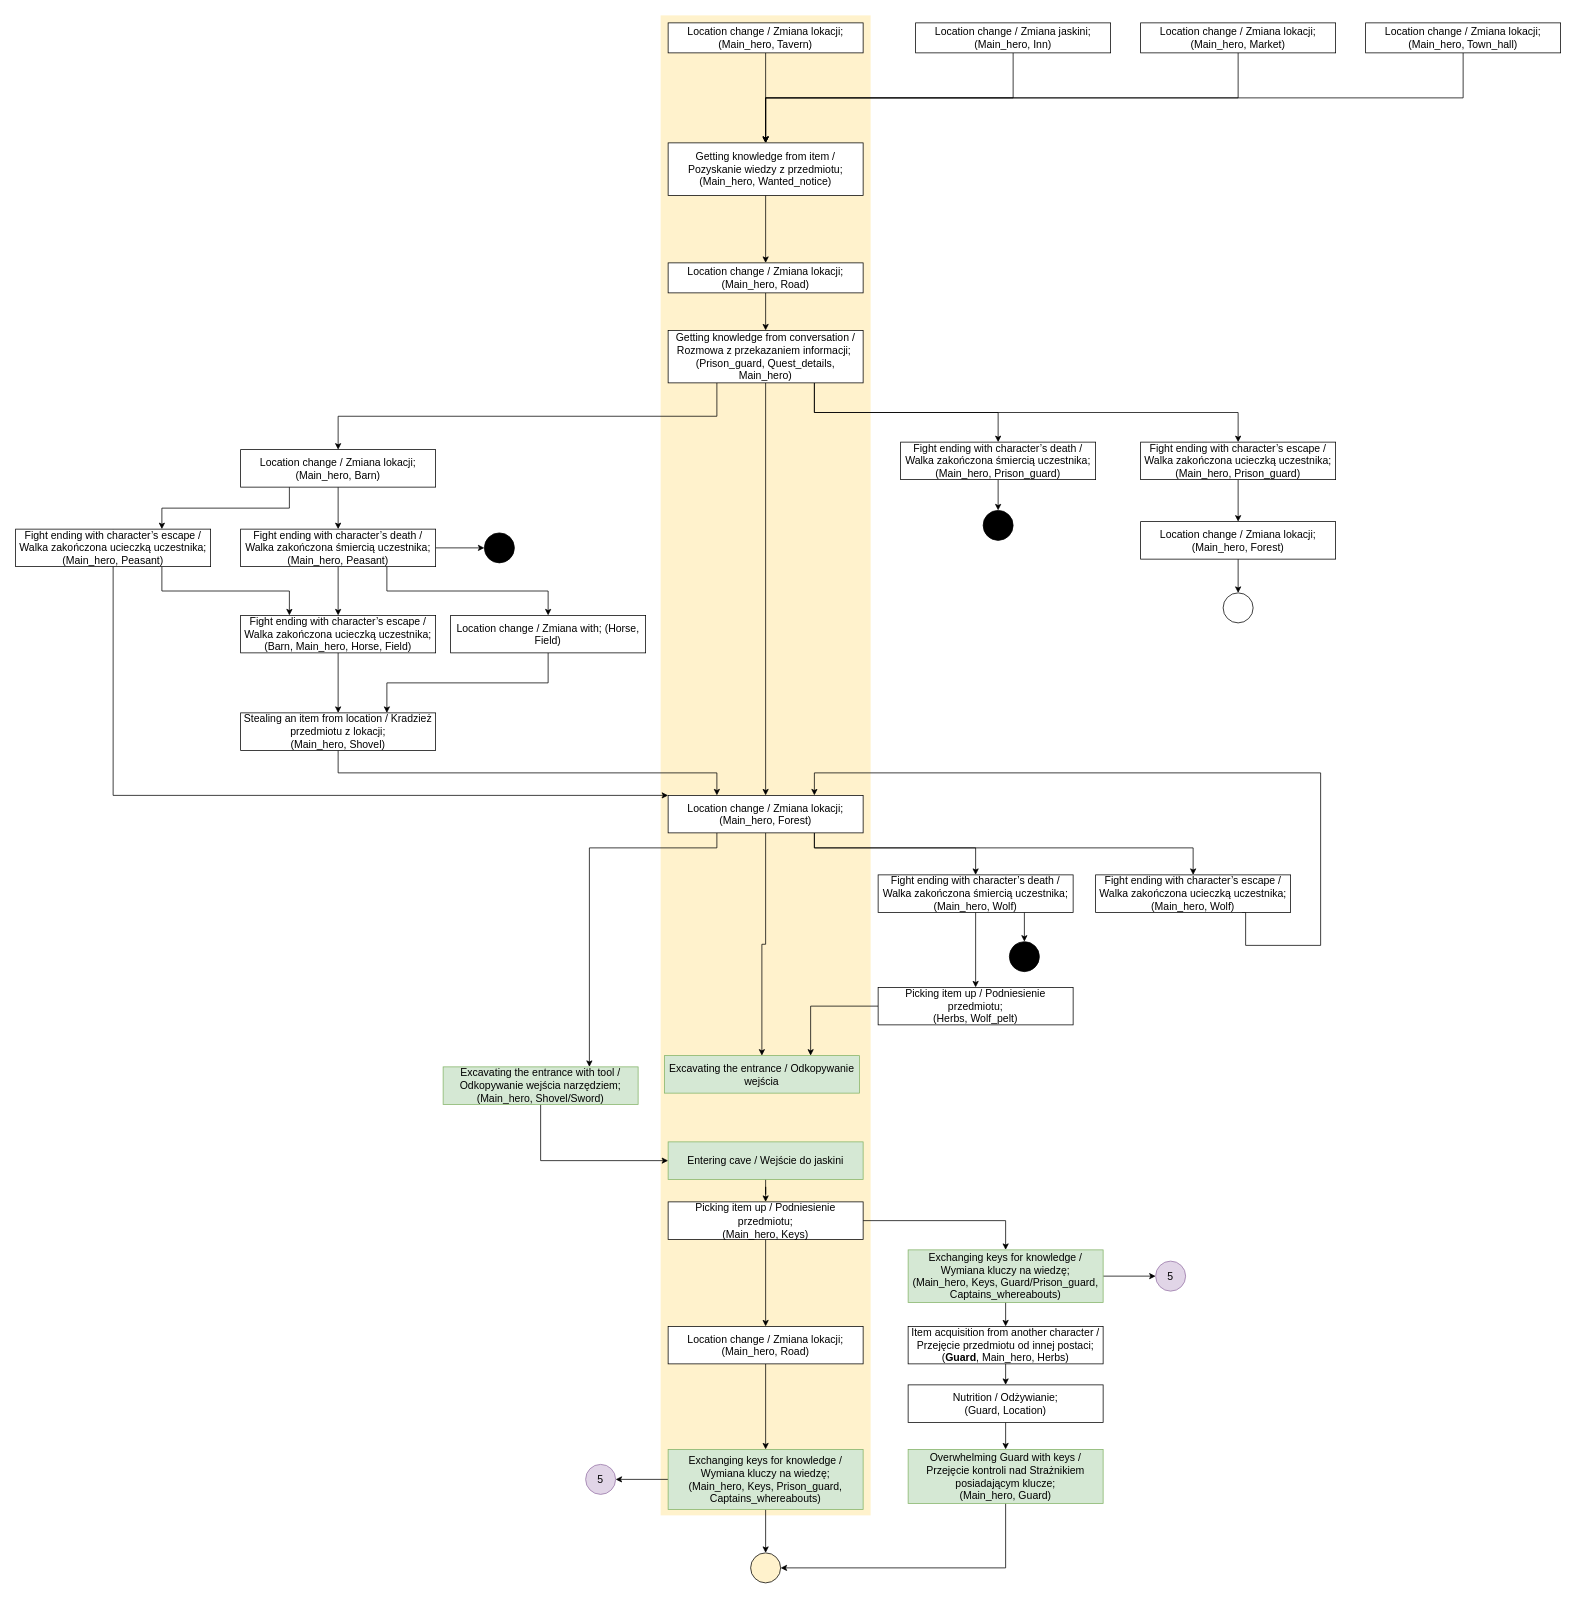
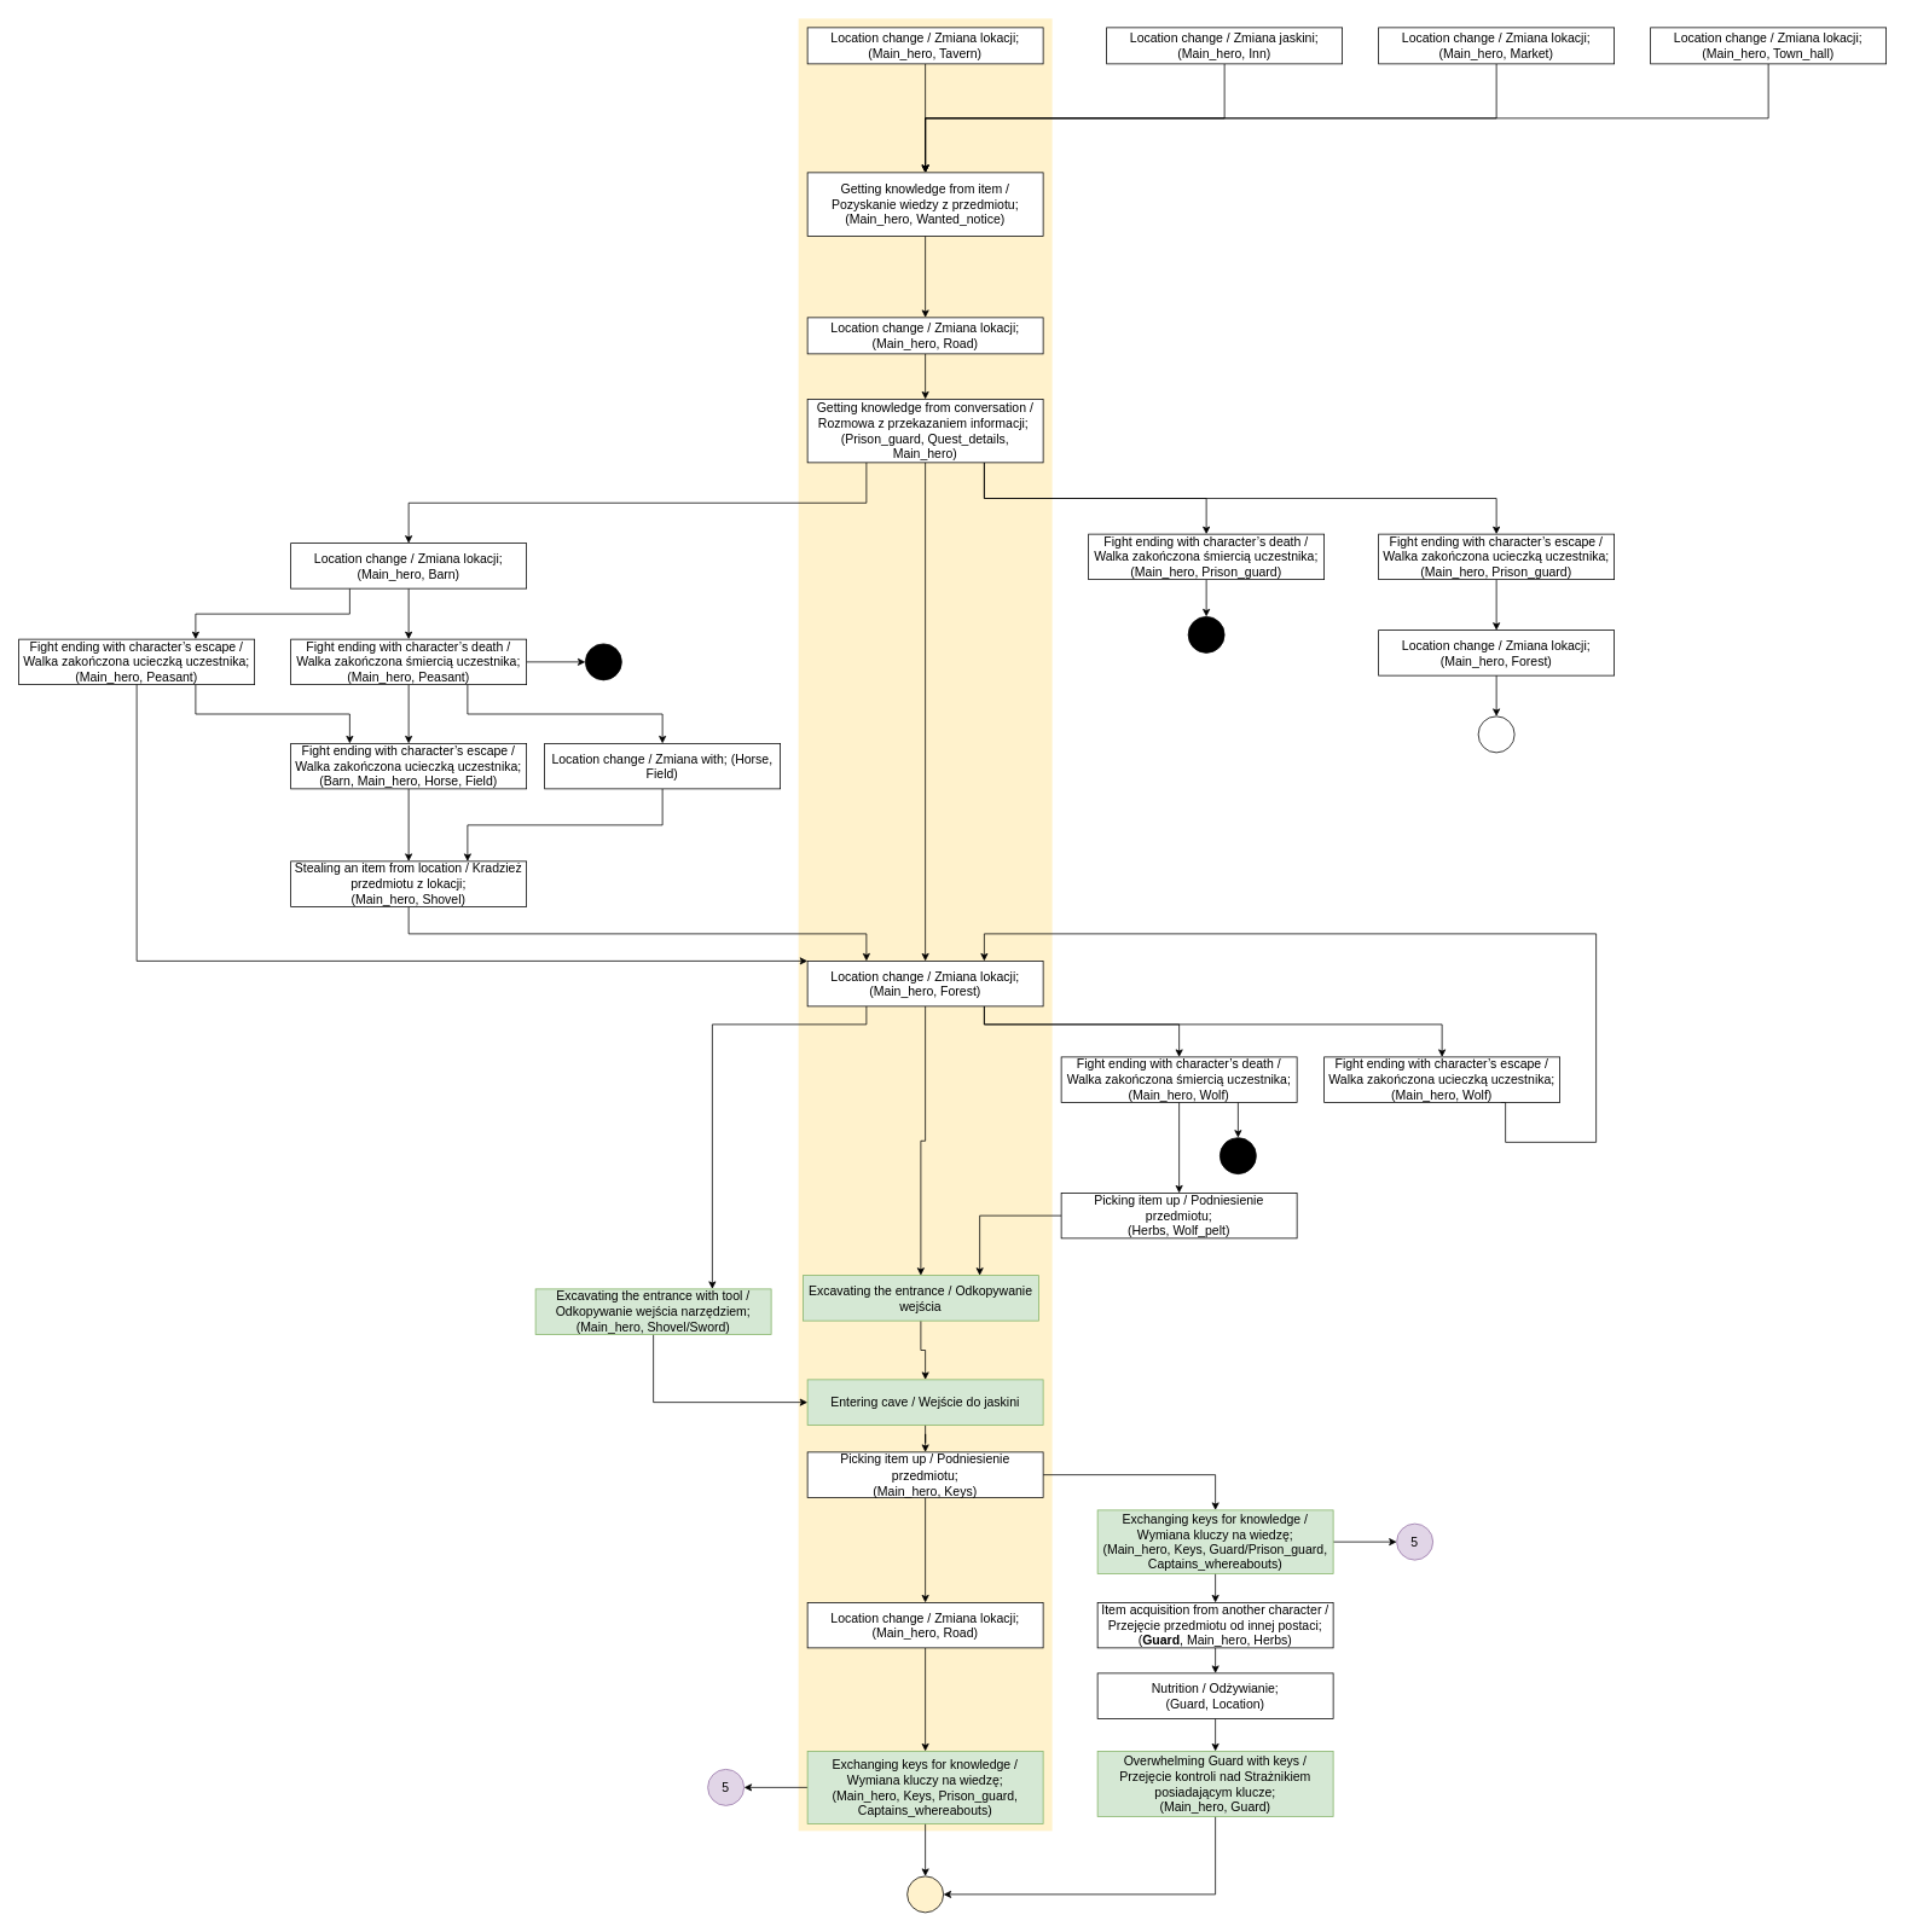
+ <mxCell id="29" value="" style="edgeStyle=orthogonalEdgeStyle;rounded=0;orthogonalLoop=1;jettySize=auto;html=1;fontSize=14;fontFamily=Helvetica;" parent="1" source="30" target="26" edge="1"><mxGeometry relative="1" as="geometry" /></mxCell>
